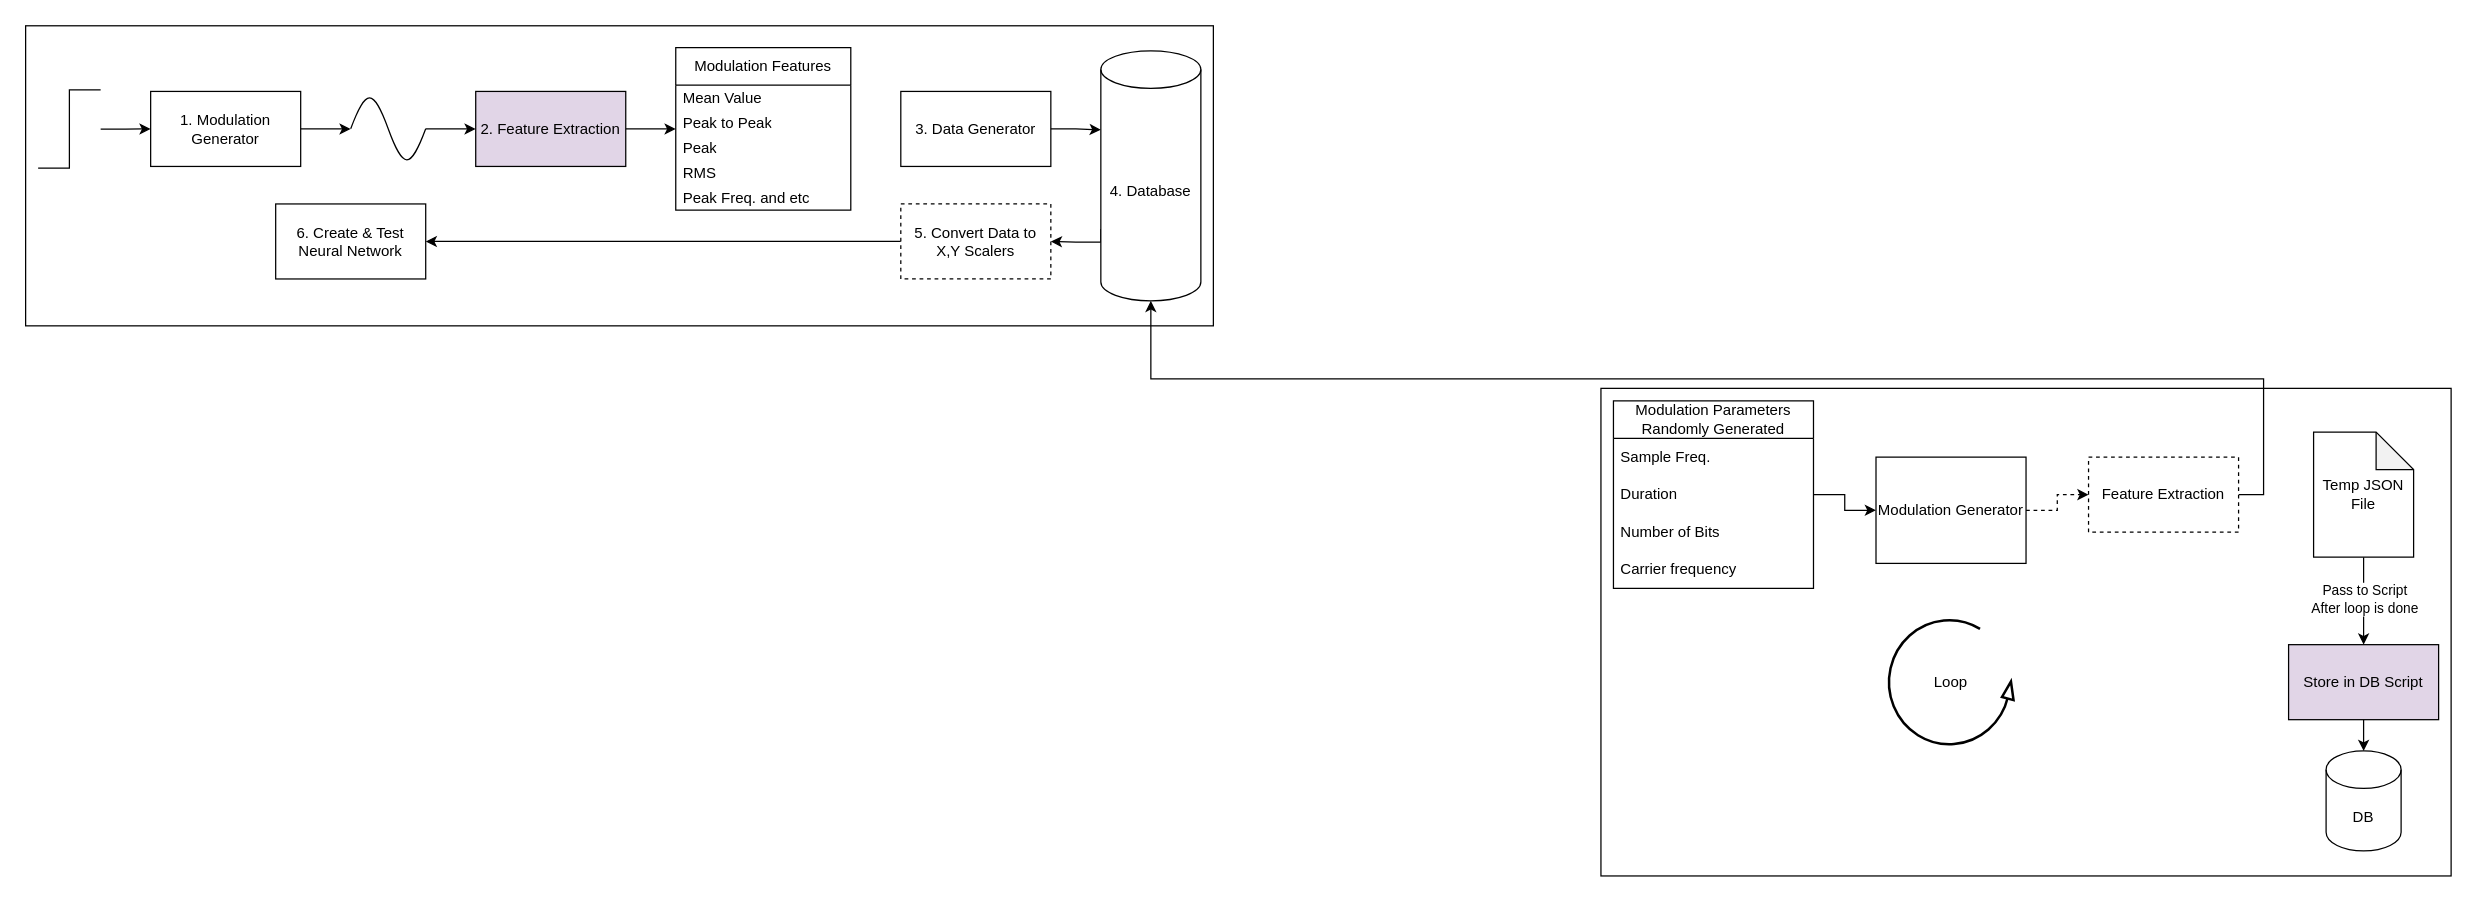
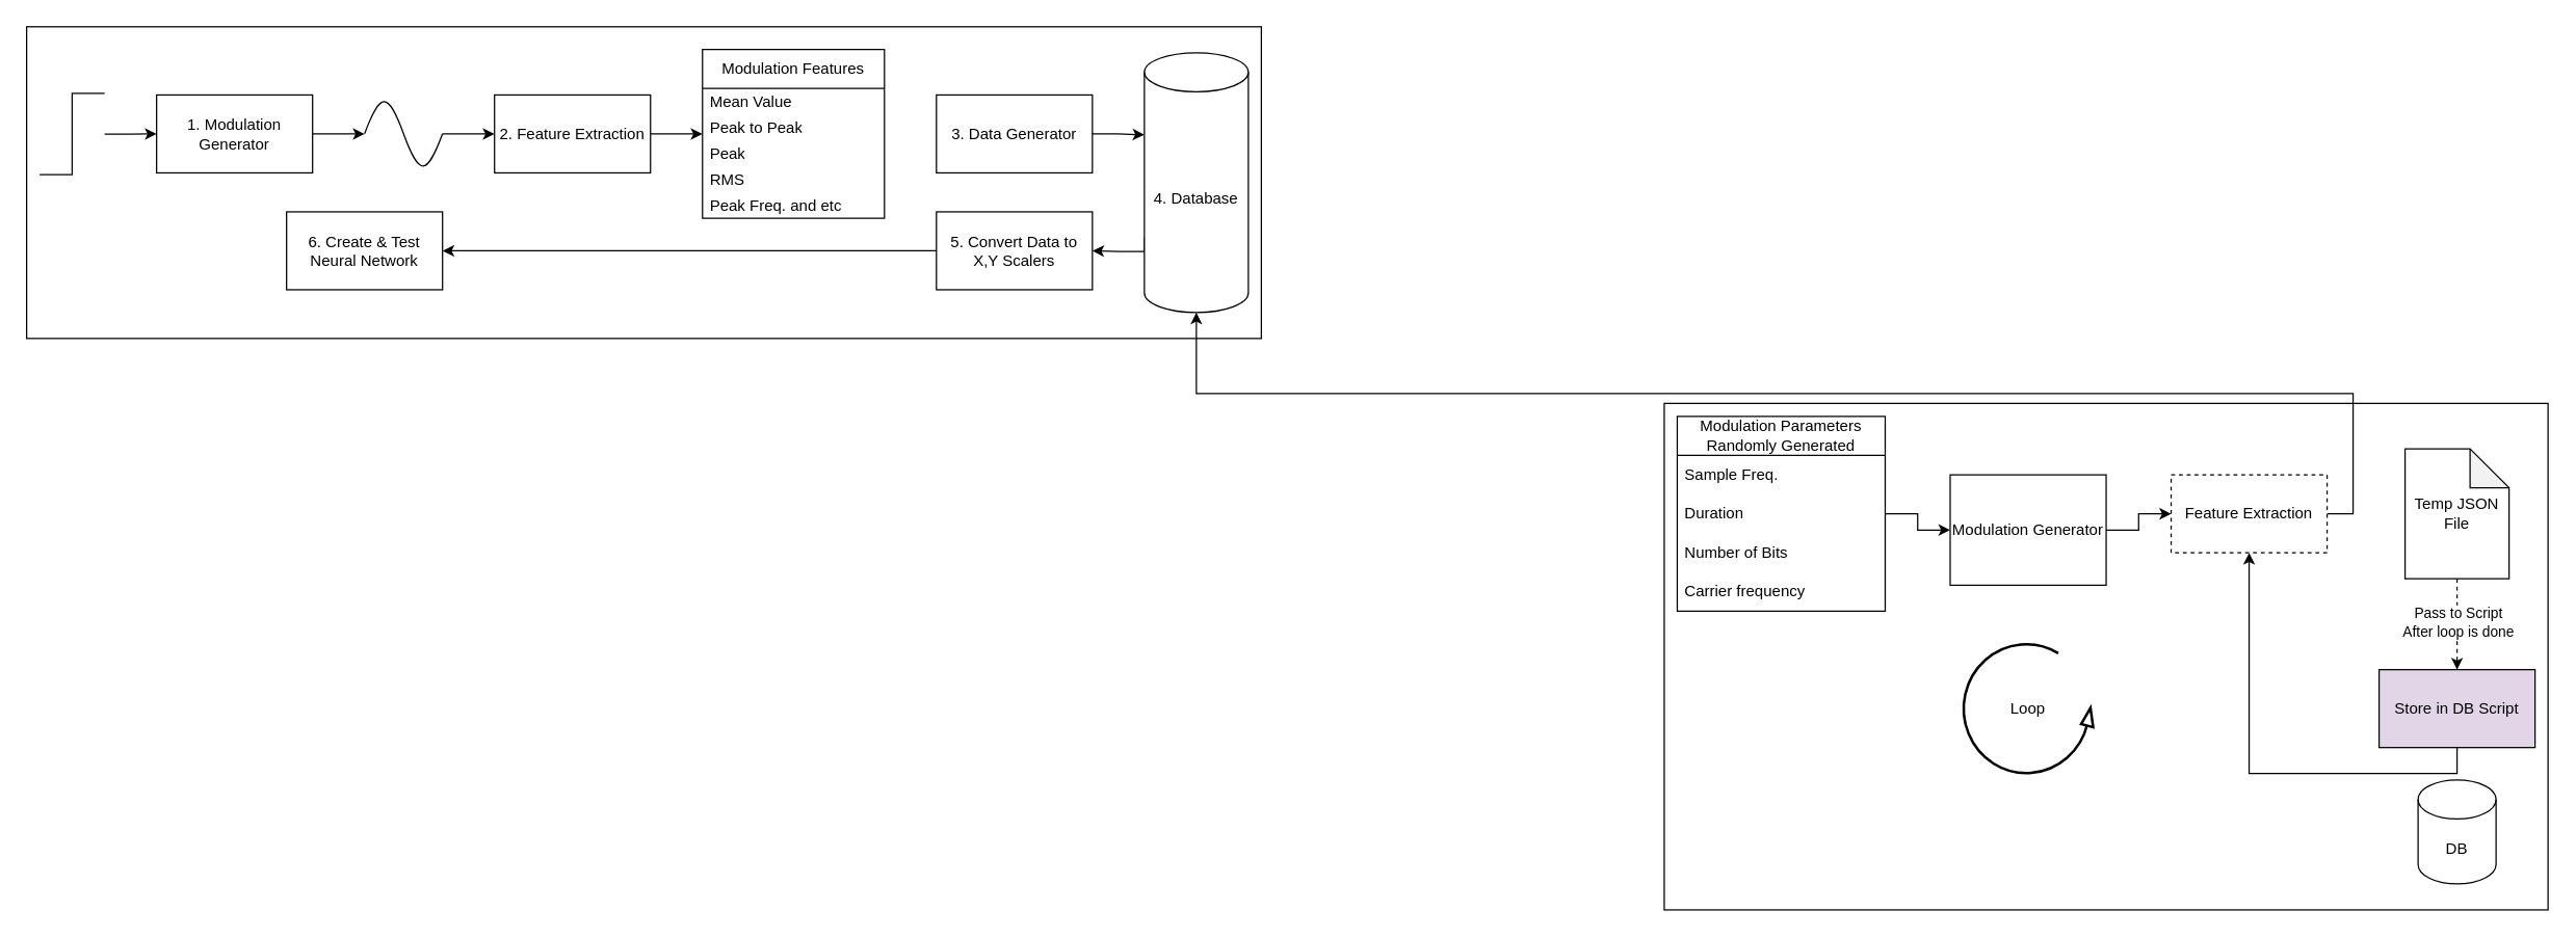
- <mxCell id="11" value="2. Feature Extraction" style="rounded=0;whiteSpace=wrap;html=1;fillColor=#e1d5e7;" parent="1" vertex="1"><mxGeometry x="380" y="72.5" width="120" height="60" as="geometry" /></mxCell>
+ <mxCell id="11" value="2. Feature Extraction" style="rounded=0;whiteSpace=wrap;html=1;" parent="1" vertex="1"><mxGeometry x="380" y="72.5" width="120" height="60" as="geometry" /></mxCell>
- <mxCell id="21" value="5. Convert Data to X,Y Scalers" style="rounded=0;whiteSpace=wrap;html=1;dashed=1;" parent="1" vertex="1"><mxGeometry x="720" y="162.5" width="120" height="60" as="geometry" /></mxCell>
+ <mxCell id="21" value="5. Convert Data to X,Y Scalers" style="rounded=0;whiteSpace=wrap;html=1;" parent="1" vertex="1"><mxGeometry x="720" y="162.5" width="120" height="60" as="geometry" /></mxCell>
- <mxCell id="25" value="" style="edgeStyle=orthogonalEdgeStyle;rounded=0;orthogonalLoop=1;jettySize=auto;html=1;dashed=1;" edge="1" parent="1" source="26" target="34"><mxGeometry relative="1" as="geometry" /></mxCell>
+ <mxCell id="25" value="" style="edgeStyle=orthogonalEdgeStyle;rounded=0;orthogonalLoop=1;jettySize=auto;html=1;" edge="1" parent="1" source="26" target="34"><mxGeometry relative="1" as="geometry" /></mxCell>
- <mxCell id="35" style="edgeStyle=orthogonalEdgeStyle;rounded=0;orthogonalLoop=1;jettySize=auto;html=1;exitX=0.5;exitY=1;exitDx=0;exitDy=0;exitPerimeter=0;" edge="1" parent="1" source="37" target="41"><mxGeometry relative="1" as="geometry" /></mxCell>
+ <mxCell id="35" style="edgeStyle=orthogonalEdgeStyle;rounded=0;orthogonalLoop=1;jettySize=auto;html=1;exitX=0.5;exitY=1;exitDx=0;exitDy=0;exitPerimeter=0;dashed=1;" edge="1" parent="1" source="37" target="41"><mxGeometry relative="1" as="geometry" /></mxCell>
- <mxCell id="40" style="edgeStyle=orthogonalEdgeStyle;rounded=0;orthogonalLoop=1;jettySize=auto;html=1;exitX=0.5;exitY=1;exitDx=0;exitDy=0;" edge="1" parent="1" source="41" target="42"><mxGeometry relative="1" as="geometry" /></mxCell>
+ <mxCell id="40" style="edgeStyle=orthogonalEdgeStyle;rounded=0;orthogonalLoop=1;jettySize=auto;html=1;exitX=0.5;exitY=1;exitDx=0;exitDy=0;" edge="1" parent="1" source="41" target="34"><mxGeometry relative="1" as="geometry" /></mxCell>
